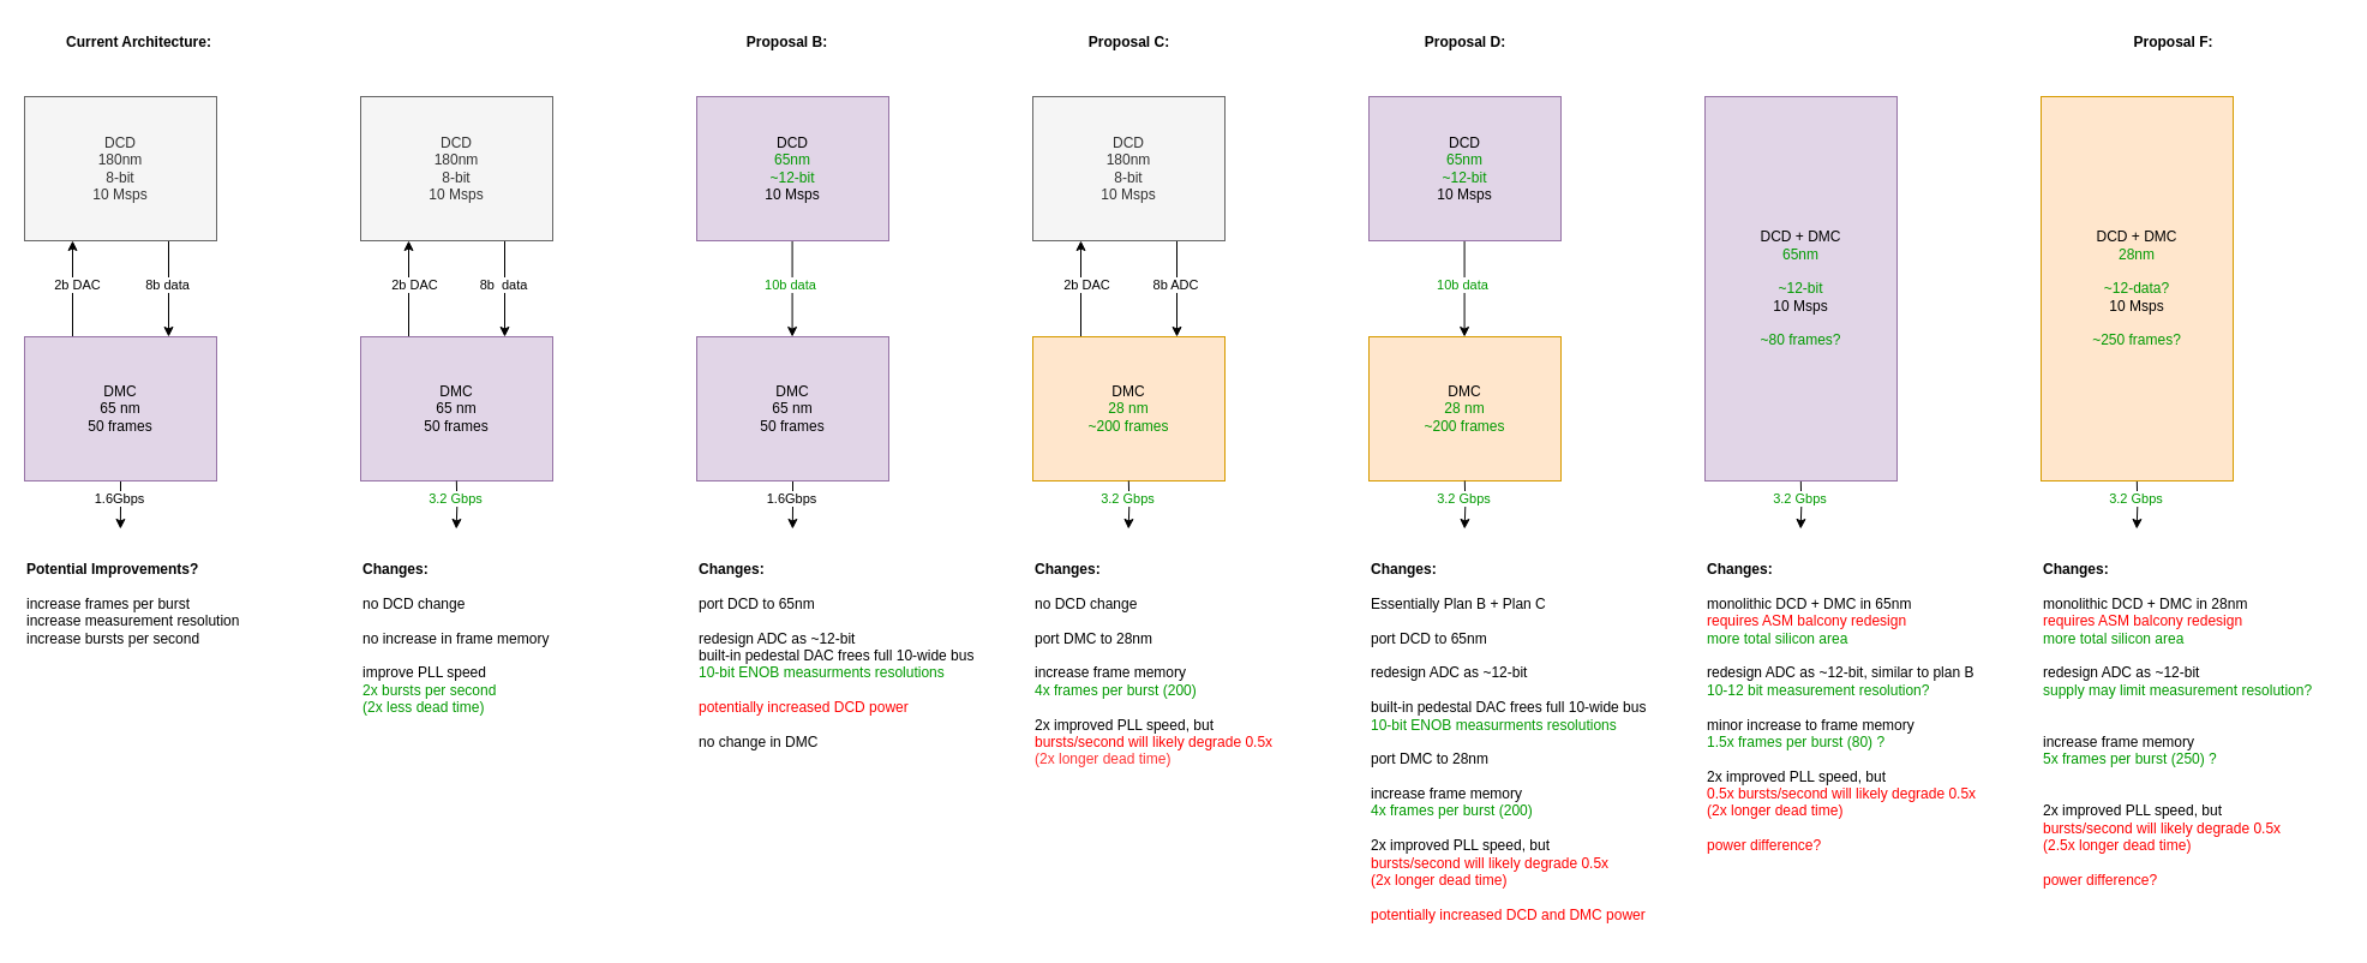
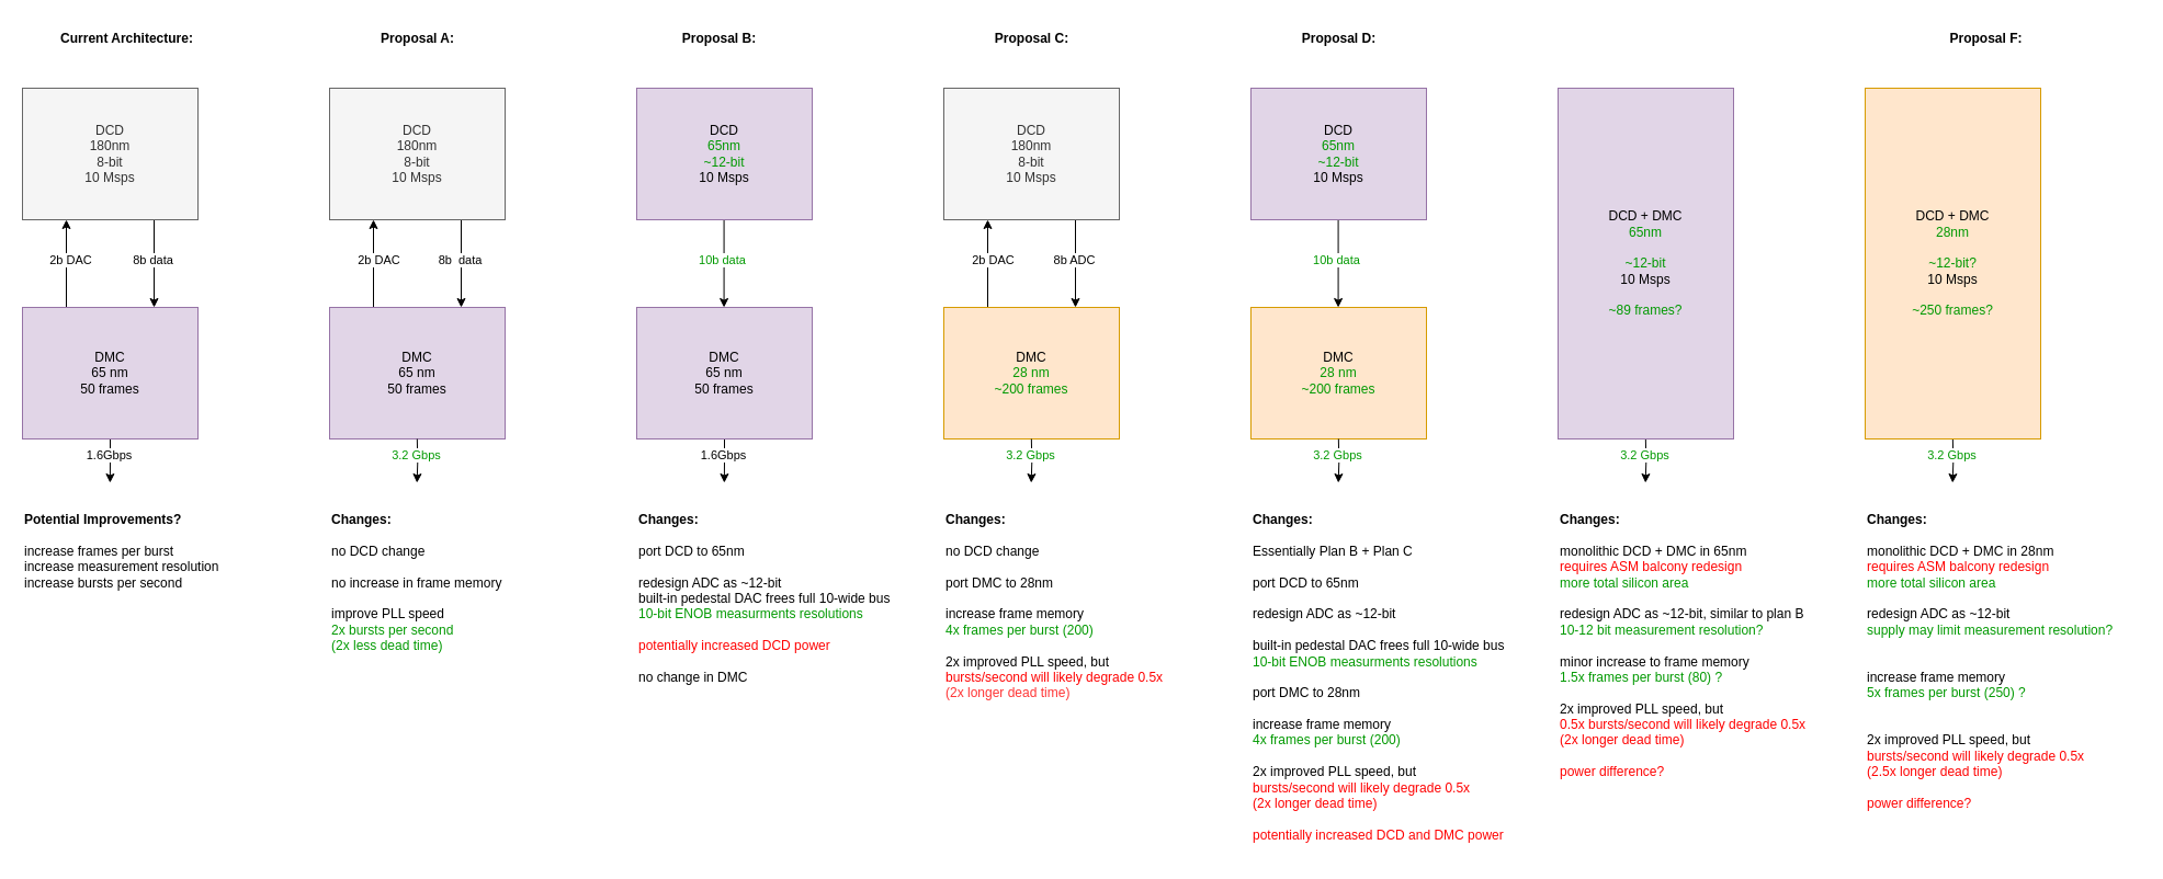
+ <mxCell id="20" value="Proposal A:" style="text;html=1;align=center;verticalAlign=middle;resizable=0;points=[];autosize=1;strokeColor=none;fillColor=none;fontStyle=1" vertex="1" parent="1"><mxGeometry x="335" y="20" width="90" height="30" as="geometry" /></mxCell>
- <mxCell id="53" value="&lt;div&gt;DCD + DMC&lt;br&gt;&lt;/div&gt;&lt;div&gt;&lt;font color=&quot;#009900&quot;&gt;65nm&lt;/font&gt;&lt;/div&gt;&lt;div&gt;&lt;font color=&quot;#009900&quot;&gt;&lt;br&gt;&lt;/font&gt;&lt;/div&gt;&lt;div&gt;&lt;font color=&quot;#009900&quot;&gt;~12-bit&lt;br&gt;&lt;/font&gt;&lt;/div&gt;&lt;div&gt;10 Msps&lt;br&gt;&lt;/div&gt;&lt;div&gt;&lt;br&gt;&lt;/div&gt;&lt;div&gt;&lt;font color=&quot;#009900&quot;&gt;~80 frames?&lt;/font&gt;&lt;br&gt;&lt;/div&gt;" style="rounded=0;whiteSpace=wrap;html=1;fillColor=#e1d5e7;strokeColor=#9673a6;" vertex="1" parent="1"><mxGeometry x="1420" y="80" width="160" height="320" as="geometry" /></mxCell>
+ <mxCell id="53" value="&lt;div&gt;DCD + DMC&lt;br&gt;&lt;/div&gt;&lt;div&gt;&lt;font color=&quot;#009900&quot;&gt;65nm&lt;/font&gt;&lt;/div&gt;&lt;div&gt;&lt;font color=&quot;#009900&quot;&gt;&lt;br&gt;&lt;/font&gt;&lt;/div&gt;&lt;div&gt;&lt;font color=&quot;#009900&quot;&gt;~12-bit&lt;br&gt;&lt;/font&gt;&lt;/div&gt;&lt;div&gt;10 Msps&lt;br&gt;&lt;/div&gt;&lt;div&gt;&lt;br&gt;&lt;/div&gt;&lt;div&gt;&lt;font color=&quot;#009900&quot;&gt;~89 frames?&lt;/font&gt;&lt;br&gt;&lt;/div&gt;" style="rounded=0;whiteSpace=wrap;html=1;fillColor=#e1d5e7;strokeColor=#9673a6;" vertex="1" parent="1"><mxGeometry x="1420" y="80" width="160" height="320" as="geometry" /></mxCell>
- <mxCell id="58" value="&lt;div&gt;DCD + DMC&lt;br&gt;&lt;/div&gt;&lt;div&gt;&lt;font color=&quot;#009900&quot;&gt;28nm&lt;/font&gt;&lt;/div&gt;&lt;div&gt;&lt;font color=&quot;#009900&quot;&gt;&lt;br&gt;&lt;/font&gt;&lt;/div&gt;&lt;div&gt;&lt;font color=&quot;#009900&quot;&gt;~12-data?&lt;br&gt;&lt;/font&gt;&lt;/div&gt;&lt;div&gt;10 Msps&lt;br&gt;&lt;/div&gt;&lt;div&gt;&lt;br&gt;&lt;/div&gt;&lt;div&gt;&lt;font color=&quot;#009900&quot;&gt;~250 frames?&lt;/font&gt;&lt;br&gt;&lt;/div&gt;" style="rounded=0;whiteSpace=wrap;html=1;fillColor=#ffe6cc;strokeColor=#d79b00;" vertex="1" parent="1"><mxGeometry x="1700" y="80" width="160" height="320" as="geometry" /></mxCell>
+ <mxCell id="58" value="&lt;div&gt;DCD + DMC&lt;br&gt;&lt;/div&gt;&lt;div&gt;&lt;font color=&quot;#009900&quot;&gt;28nm&lt;/font&gt;&lt;/div&gt;&lt;div&gt;&lt;font color=&quot;#009900&quot;&gt;&lt;br&gt;&lt;/font&gt;&lt;/div&gt;&lt;div&gt;&lt;font color=&quot;#009900&quot;&gt;~12-bit?&lt;br&gt;&lt;/font&gt;&lt;/div&gt;&lt;div&gt;10 Msps&lt;br&gt;&lt;/div&gt;&lt;div&gt;&lt;br&gt;&lt;/div&gt;&lt;div&gt;&lt;font color=&quot;#009900&quot;&gt;~250 frames?&lt;/font&gt;&lt;br&gt;&lt;/div&gt;" style="rounded=0;whiteSpace=wrap;html=1;fillColor=#ffe6cc;strokeColor=#d79b00;" vertex="1" parent="1"><mxGeometry x="1700" y="80" width="160" height="320" as="geometry" /></mxCell>
